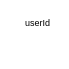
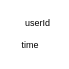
+ <mxCell id="2" value="time" style="text;html=1;strokeColor=none;fillColor=none;align=center;verticalAlign=middle;whiteSpace=wrap;rounded=0;" vertex="1" parent="1"><mxGeometry x="20" y="50" width="40" height="20" as="geometry" /></mxCell>
